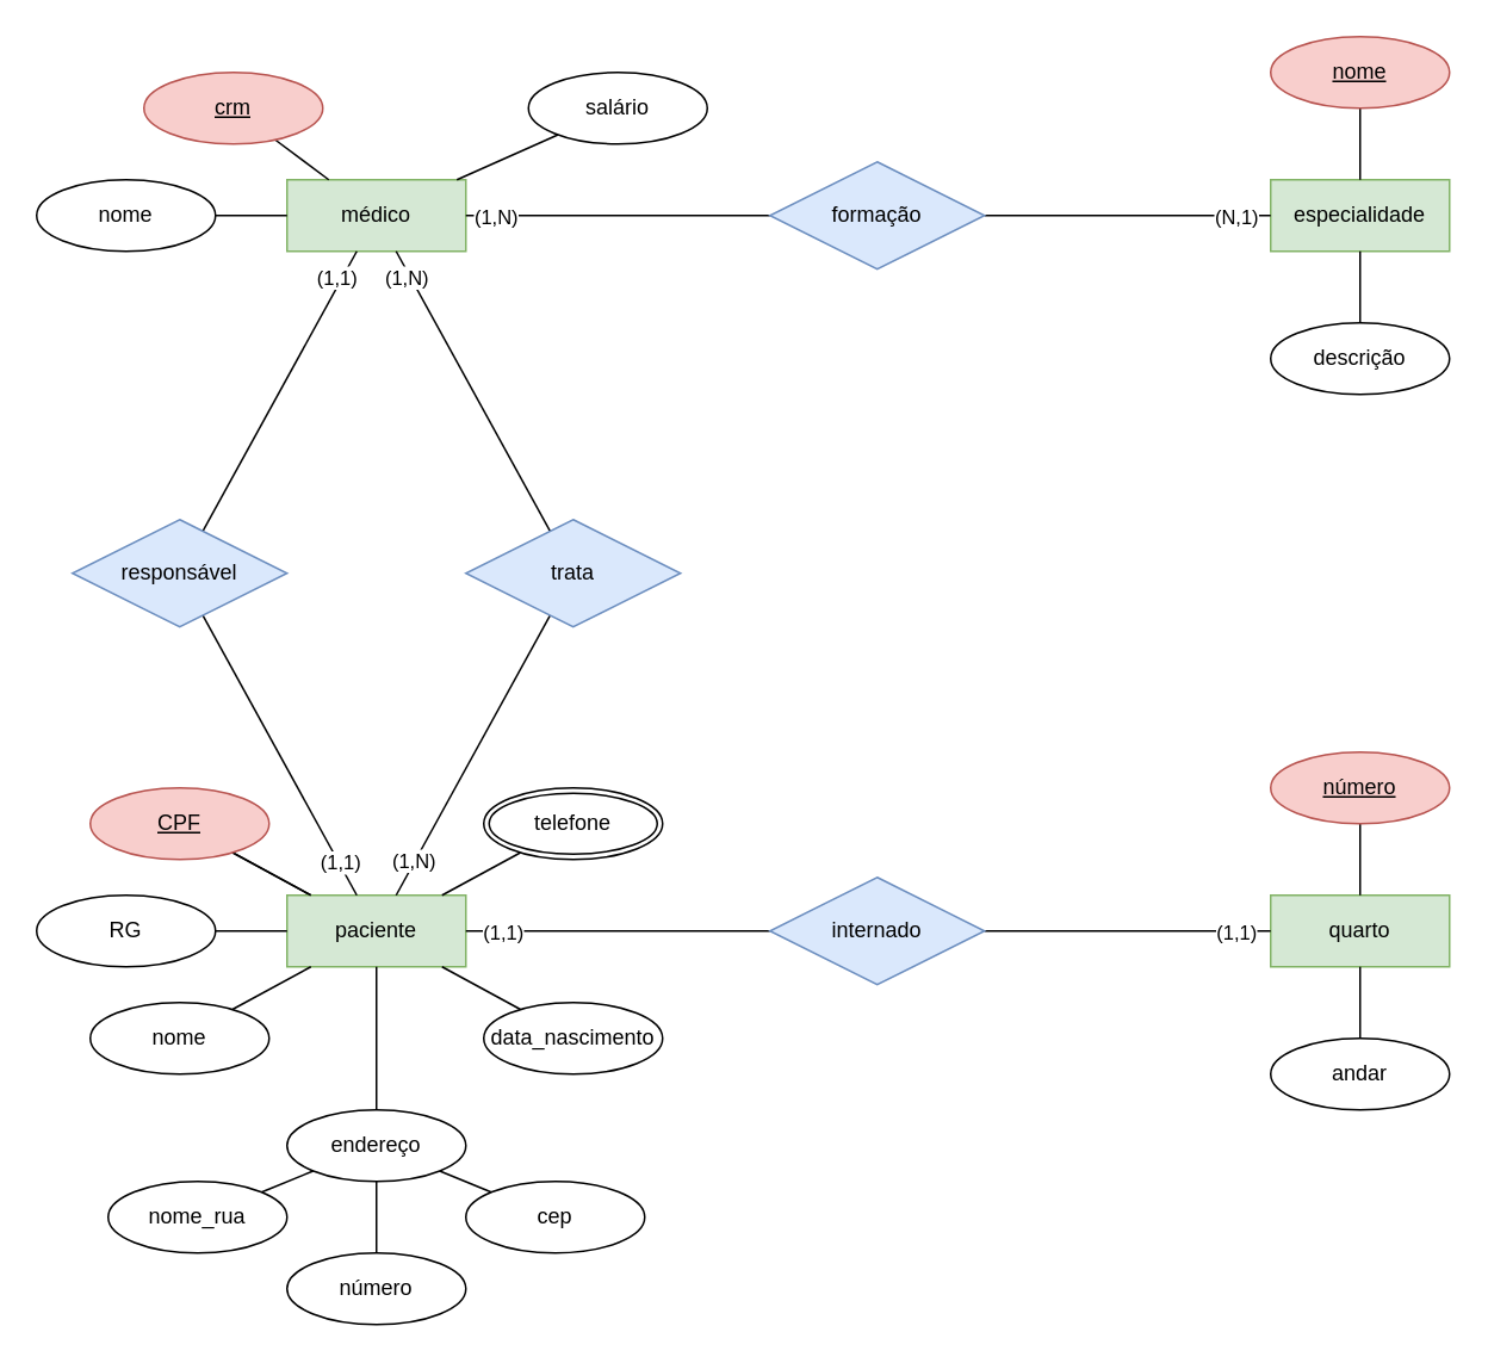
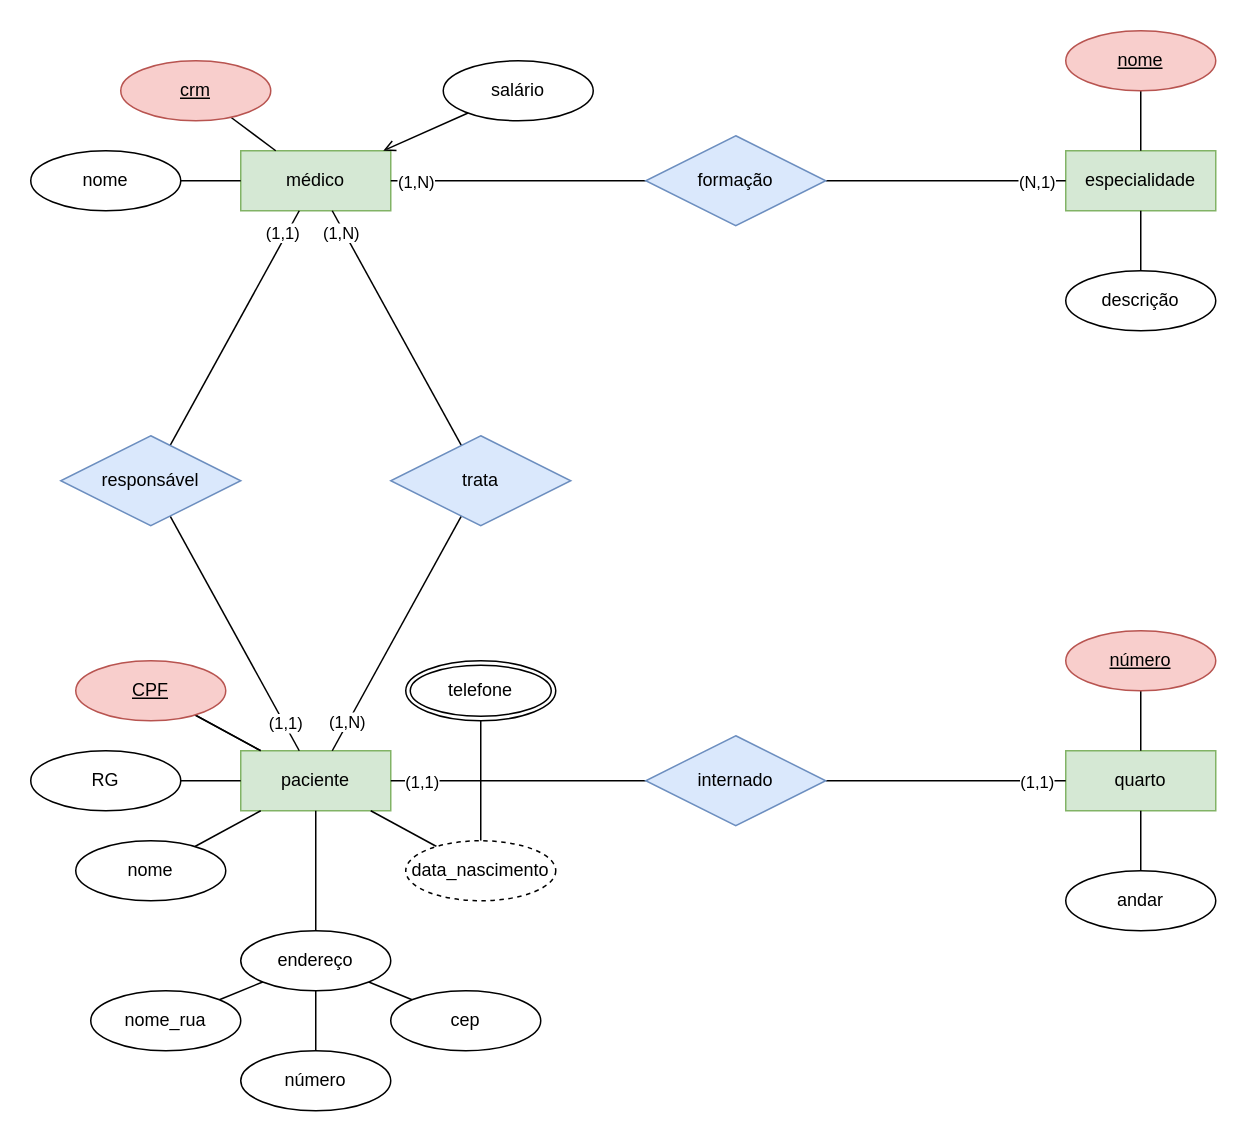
- <mxCell id="11" style="edgeStyle=none;rounded=0;orthogonalLoop=1;jettySize=auto;html=1;endArrow=none;endFill=0;" parent="1" source="12" target="2" edge="1"><mxGeometry relative="1" as="geometry" /></mxCell>
+ <mxCell id="11" style="edgeStyle=none;rounded=0;orthogonalLoop=1;jettySize=auto;html=1;endArrow=open;endFill=0;" parent="1" source="12" target="2" edge="1"><mxGeometry relative="1" as="geometry" /></mxCell>
- <mxCell id="19" style="edgeStyle=none;rounded=0;orthogonalLoop=1;jettySize=auto;html=1;endArrow=none;endFill=0;" parent="1" source="20" target="5" edge="1"><mxGeometry relative="1" as="geometry" /></mxCell>
+ <mxCell id="19" style="edgeStyle=none;rounded=0;orthogonalLoop=1;jettySize=auto;html=1;endArrow=none;endFill=0;" parent="1" source="20" target="22" edge="1"><mxGeometry relative="1" as="geometry" /></mxCell>
- <mxCell id="22" value="data_nascimento" style="ellipse;whiteSpace=wrap;html=1;align=center;" parent="1" vertex="1"><mxGeometry x="270" y="560" width="100" height="40" as="geometry" /></mxCell>
+ <mxCell id="22" value="data_nascimento" style="ellipse;whiteSpace=wrap;html=1;align=center;dashed=1;" parent="1" vertex="1"><mxGeometry x="270" y="560" width="100" height="40" as="geometry" /></mxCell>
